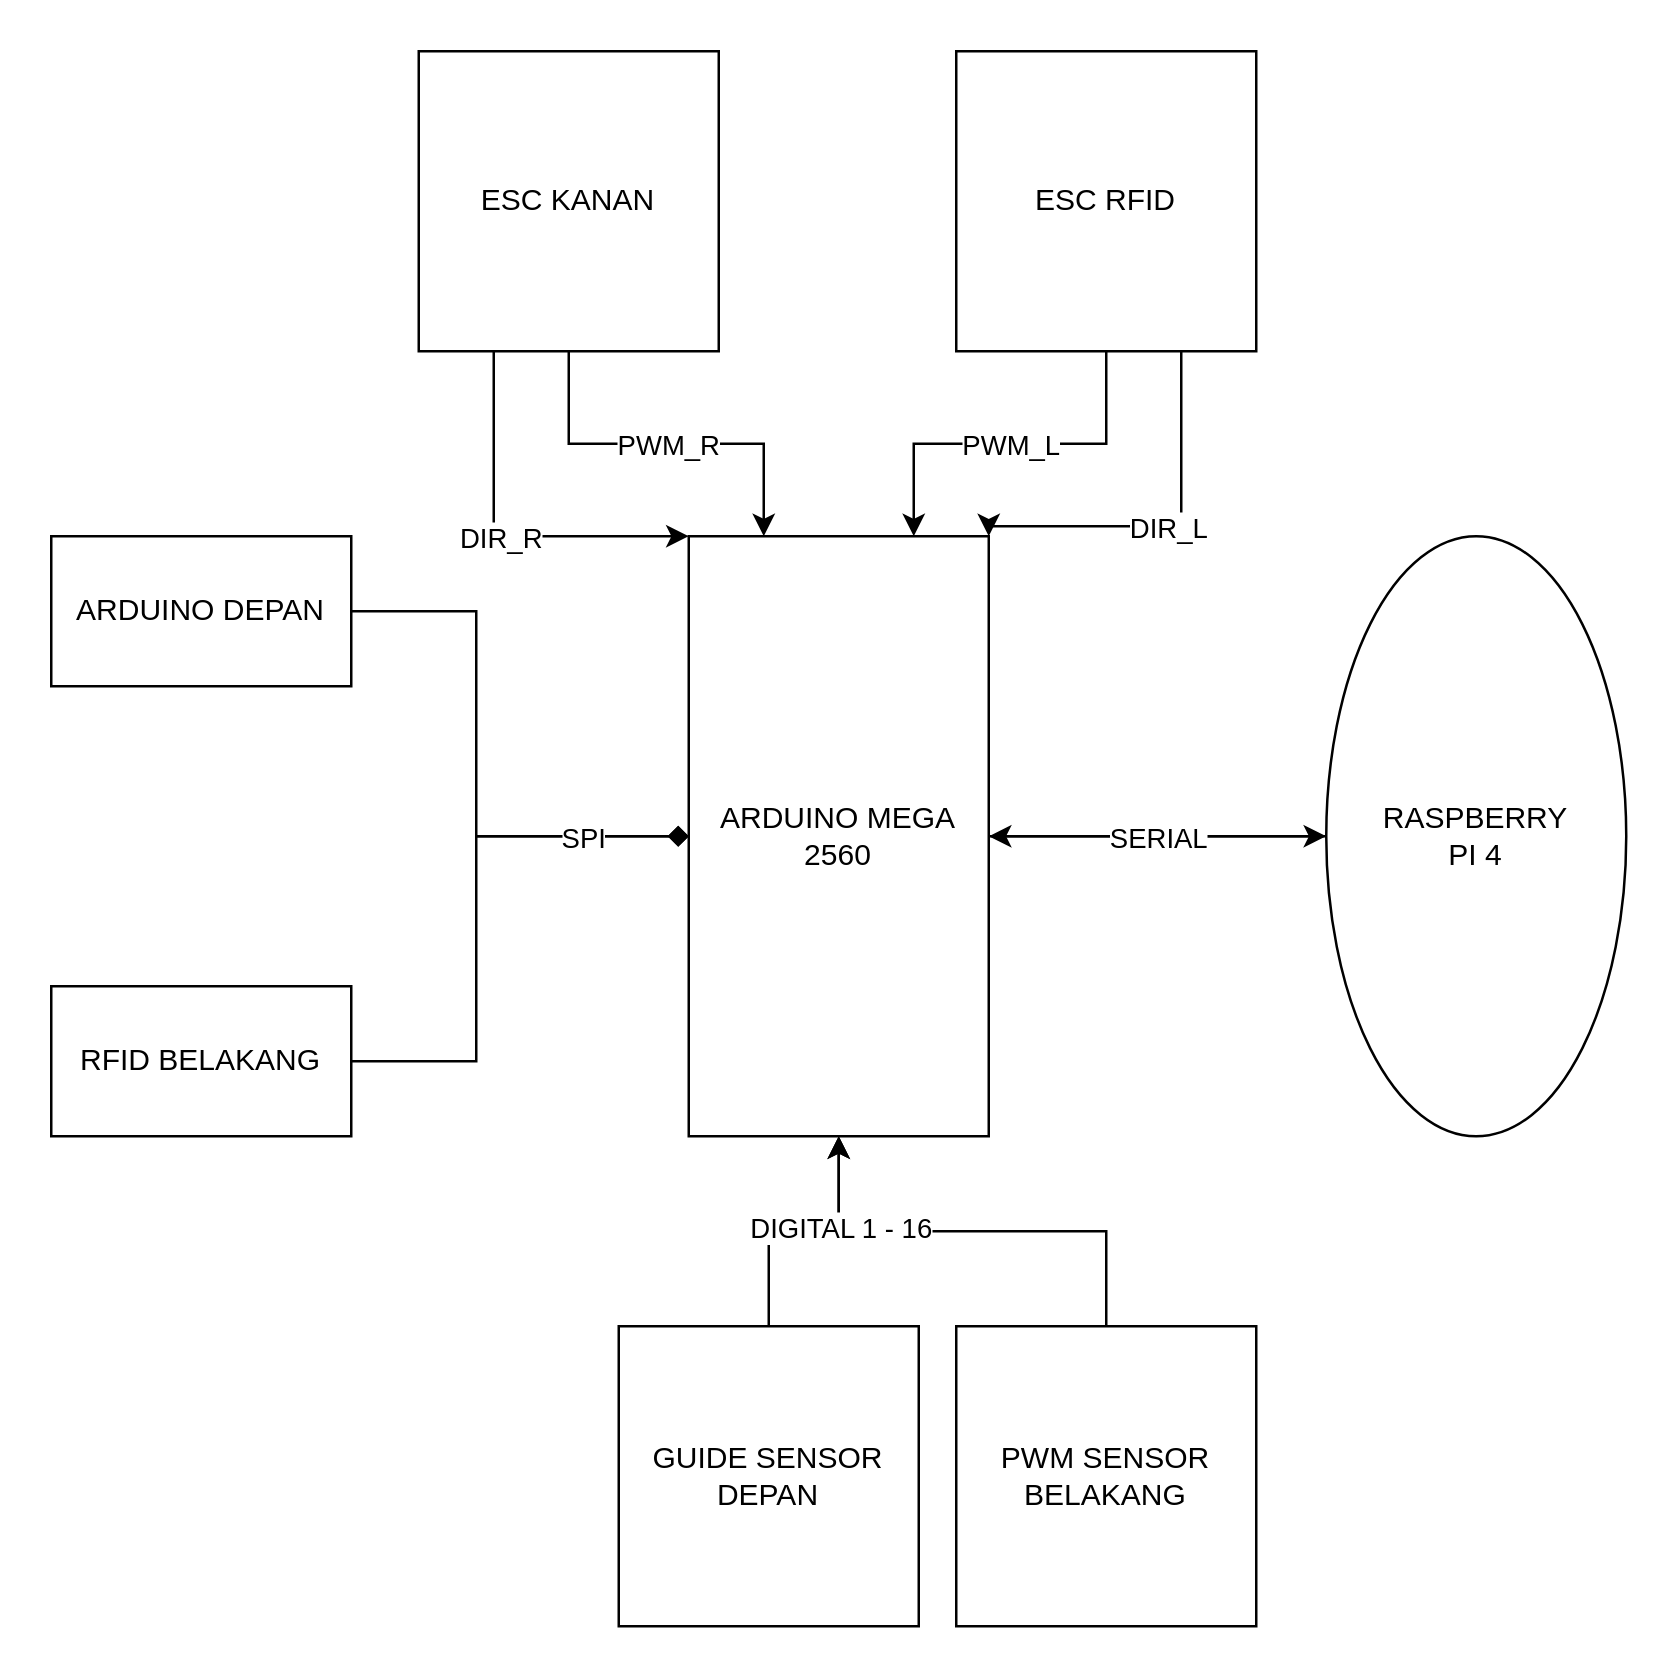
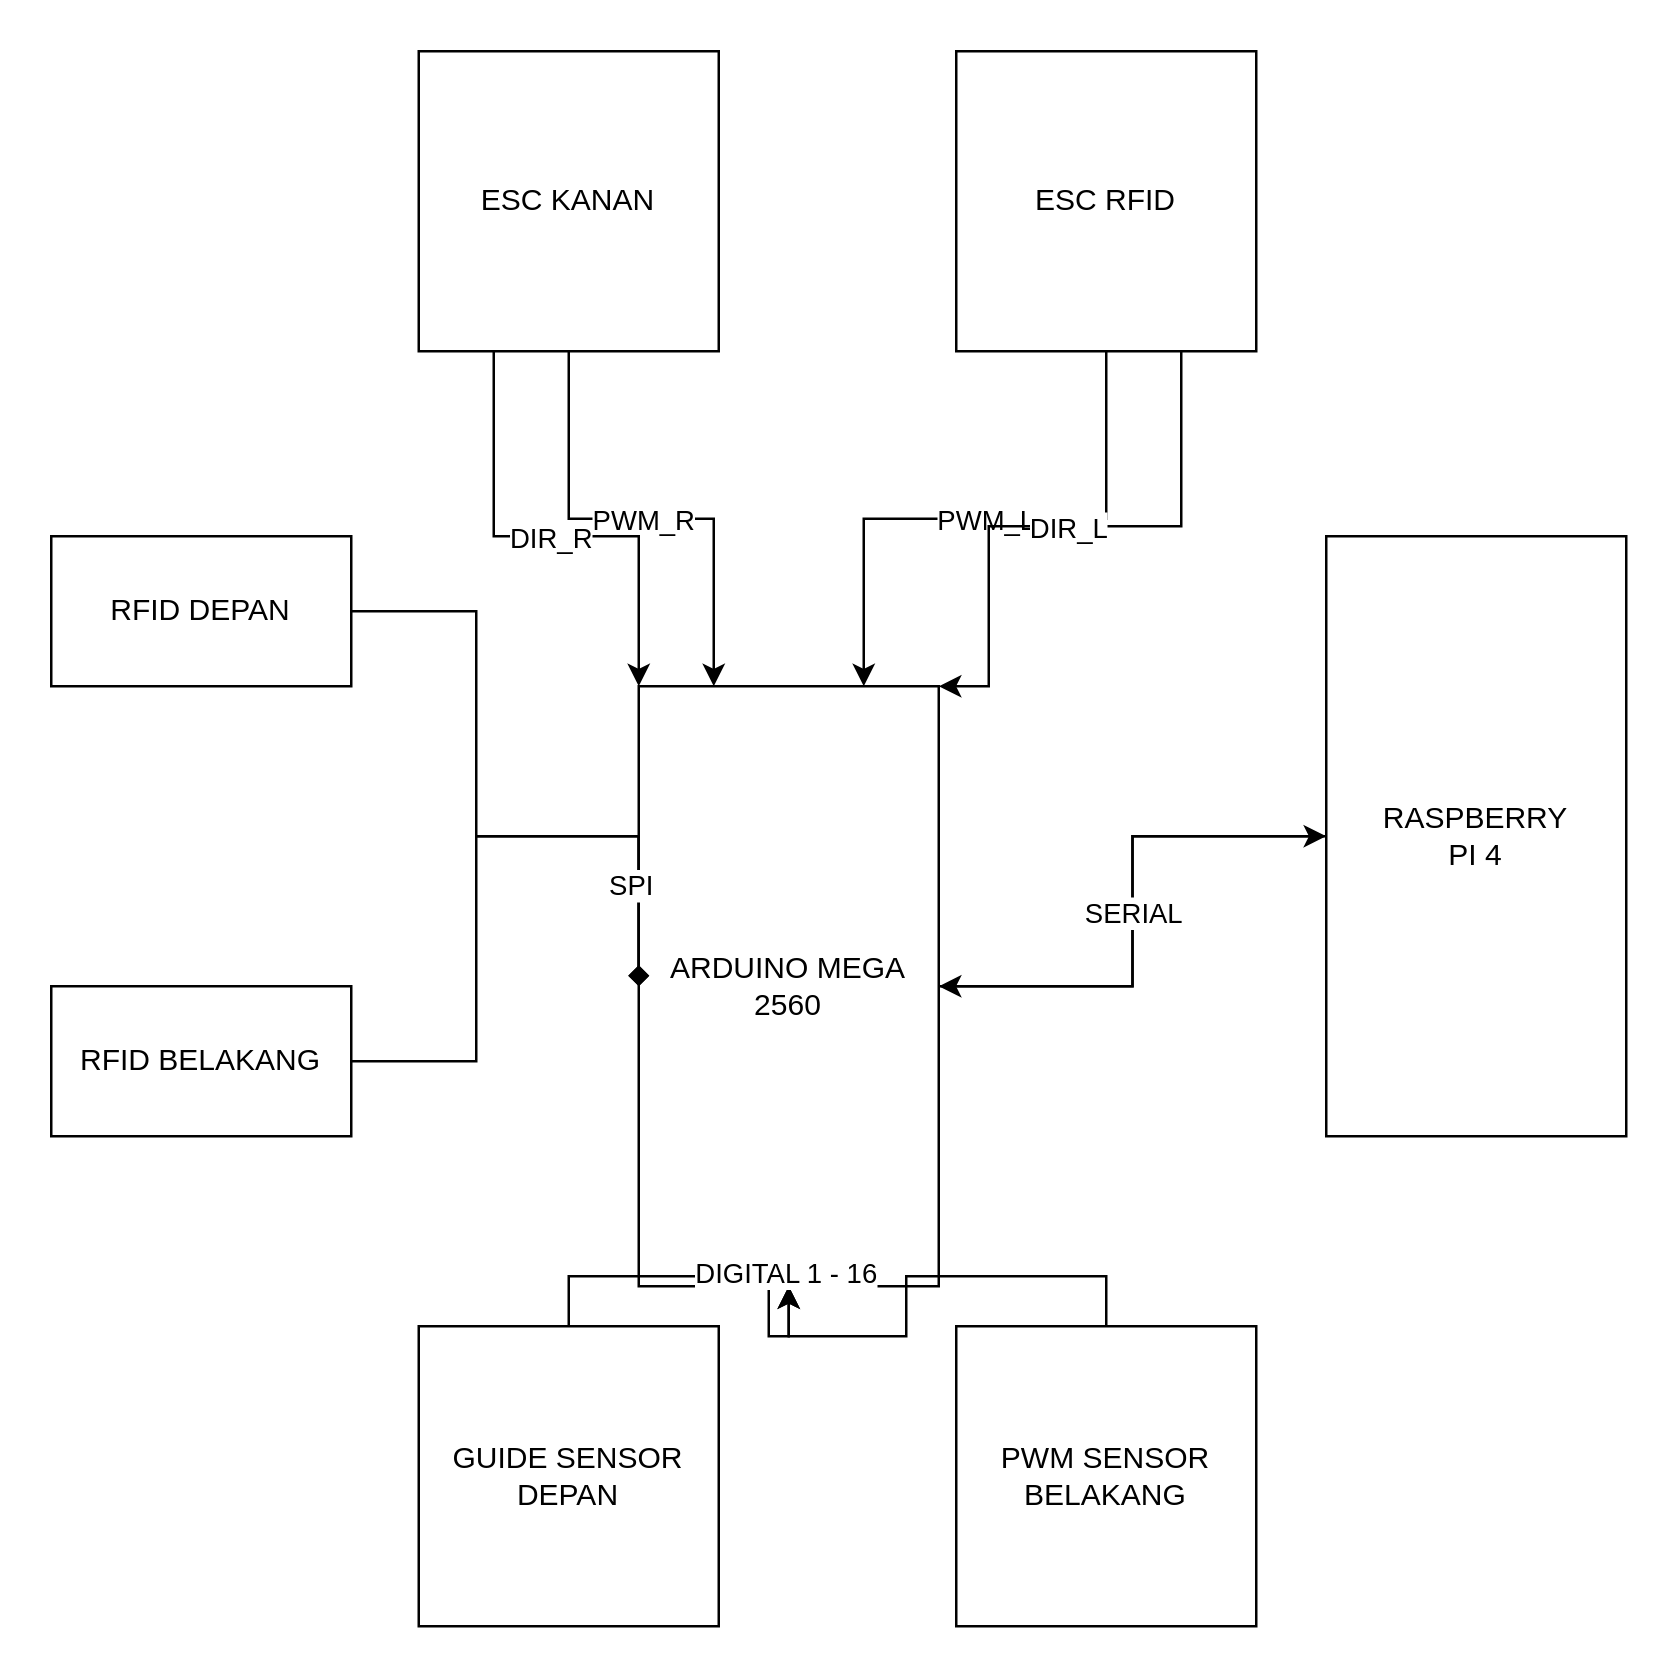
- <mxCell id="13" value="ARDUINO DEPAN" style="rounded=0;whiteSpace=wrap;html=1;fillColor=none;" vertex="1" parent="1"><mxGeometry x="20" y="214" width="120" height="60" as="geometry" /></mxCell>
+ <mxCell id="13" value="RFID DEPAN" style="rounded=0;whiteSpace=wrap;html=1;fillColor=none;" vertex="1" parent="1"><mxGeometry x="20" y="214" width="120" height="60" as="geometry" /></mxCell>
- <mxCell id="3" value="ARDUINO MEGA&lt;div&gt;2560&lt;/div&gt;" style="rounded=0;whiteSpace=wrap;html=1;fillColor=none;" vertex="1" parent="1"><mxGeometry x="275" y="214" width="120" height="240" as="geometry" /></mxCell>
+ <mxCell id="3" value="ARDUINO MEGA&lt;div&gt;2560&lt;/div&gt;" style="rounded=0;whiteSpace=wrap;html=1;fillColor=none;" vertex="1" parent="1"><mxGeometry x="255" y="274" width="120" height="240" as="geometry" /></mxCell>
- <mxCell id="6" value="RASPBERRY&lt;div&gt;PI 4&lt;/div&gt;" style="ellipse;whiteSpace=wrap;html=1;fillColor=none;" vertex="1" parent="1"><mxGeometry x="530" y="214" width="120" height="240" as="geometry" /></mxCell>
+ <mxCell id="6" value="RASPBERRY&lt;div&gt;PI 4&lt;/div&gt;" style="rounded=0;whiteSpace=wrap;html=1;fillColor=none;" vertex="1" parent="1"><mxGeometry x="530" y="214" width="120" height="240" as="geometry" /></mxCell>
- <mxCell id="8" value="GUIDE SENSOR&lt;div&gt;DEPAN&lt;/div&gt;" style="rounded=0;whiteSpace=wrap;html=1;fillColor=none;" vertex="1" parent="1"><mxGeometry x="247" y="530" width="120" height="120" as="geometry" /></mxCell>
+ <mxCell id="8" value="GUIDE SENSOR&lt;div&gt;DEPAN&lt;/div&gt;" style="rounded=0;whiteSpace=wrap;html=1;fillColor=none;" vertex="1" parent="1"><mxGeometry x="167" y="530" width="120" height="120" as="geometry" /></mxCell>
